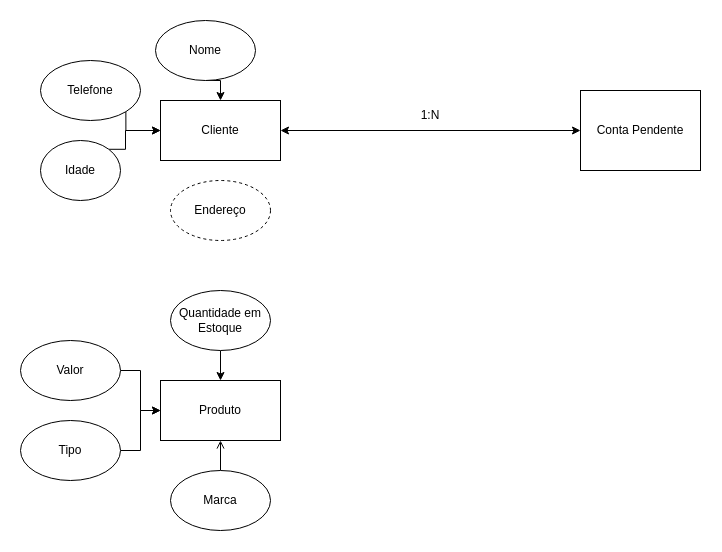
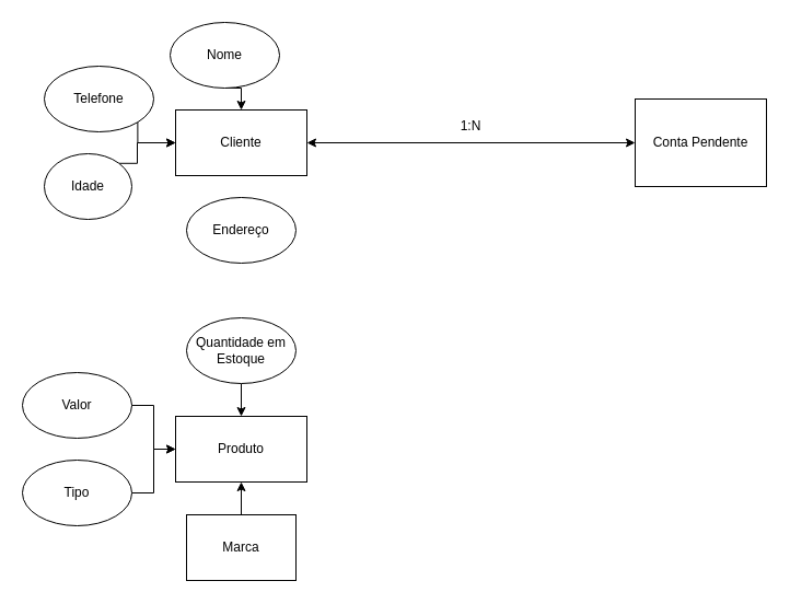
- <mxCell id="9" value="Endereço" style="ellipse;whiteSpace=wrap;html=1;dashed=1;" vertex="1" parent="1"><mxGeometry x="170" y="180" width="100" height="60" as="geometry" /></mxCell>
+ <mxCell id="9" value="Endereço" style="ellipse;whiteSpace=wrap;html=1;" vertex="1" parent="1"><mxGeometry x="170" y="180" width="100" height="60" as="geometry" /></mxCell>
- <mxCell id="16" style="edgeStyle=orthogonalEdgeStyle;rounded=0;orthogonalLoop=1;jettySize=auto;html=1;exitX=0.5;exitY=0;exitDx=0;exitDy=0;entryX=0.5;entryY=1;entryDx=0;entryDy=0;endArrow=open;" edge="1" parent="1" source="17" target="11"><mxGeometry relative="1" as="geometry" /></mxCell>
+ <mxCell id="16" style="edgeStyle=orthogonalEdgeStyle;rounded=0;orthogonalLoop=1;jettySize=auto;html=1;exitX=0.5;exitY=0;exitDx=0;exitDy=0;entryX=0.5;entryY=1;entryDx=0;entryDy=0;" edge="1" parent="1" source="17" target="11"><mxGeometry relative="1" as="geometry" /></mxCell>
- <mxCell id="17" value="Marca" style="ellipse;whiteSpace=wrap;html=1;" vertex="1" parent="1"><mxGeometry x="170" y="470" width="100" height="60" as="geometry" /></mxCell>
+ <mxCell id="17" value="Marca" style="whiteSpace=wrap;html=1;rounded=0;" vertex="1" parent="1"><mxGeometry x="170" y="470" width="100" height="60" as="geometry" /></mxCell>
